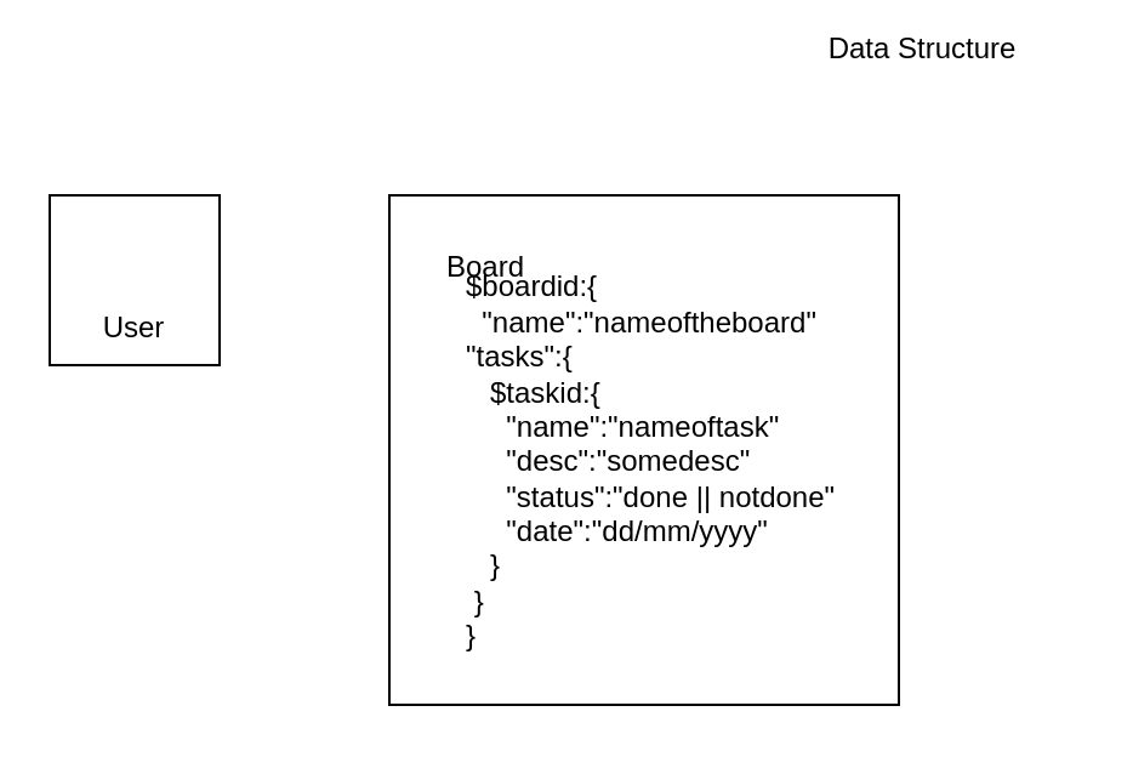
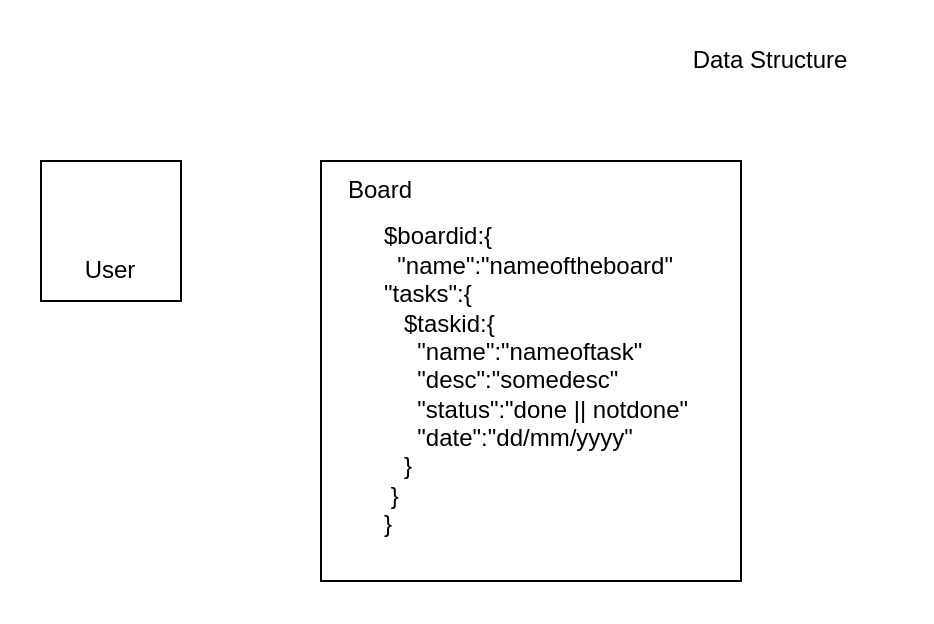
- <mxCell id="3" value="Data Structure" style="text;html=1;strokeColor=none;fillColor=none;align=center;verticalAlign=middle;whiteSpace=wrap;rounded=0;" vertex="1" parent="1"><mxGeometry x="320" y="10" width="120" height="20" as="geometry" /></mxCell>
+ <mxCell id="3" value="Data Structure" style="text;html=1;strokeColor=none;fillColor=none;align=center;verticalAlign=middle;whiteSpace=wrap;rounded=0;" vertex="1" parent="1"><mxGeometry x="325" y="20" width="120" height="20" as="geometry" /></mxCell>
- <mxCell id="6" value="Board" style="text;html=1;strokeColor=none;fillColor=none;align=center;verticalAlign=middle;whiteSpace=wrap;rounded=0;" vertex="1" parent="1"><mxGeometry x="180" y="100" width="40" height="20" as="geometry" /></mxCell>
+ <mxCell id="6" value="Board" style="text;html=1;strokeColor=none;fillColor=none;align=center;verticalAlign=middle;whiteSpace=wrap;rounded=0;" vertex="1" parent="1"><mxGeometry x="170" y="85" width="40" height="20" as="geometry" /></mxCell>
